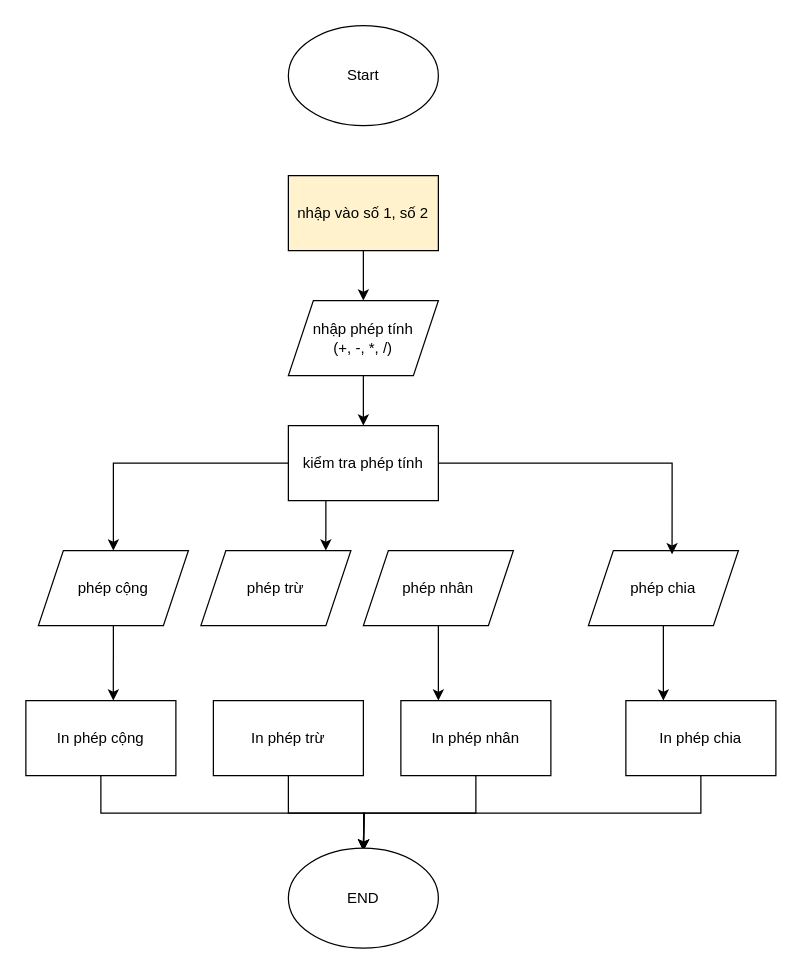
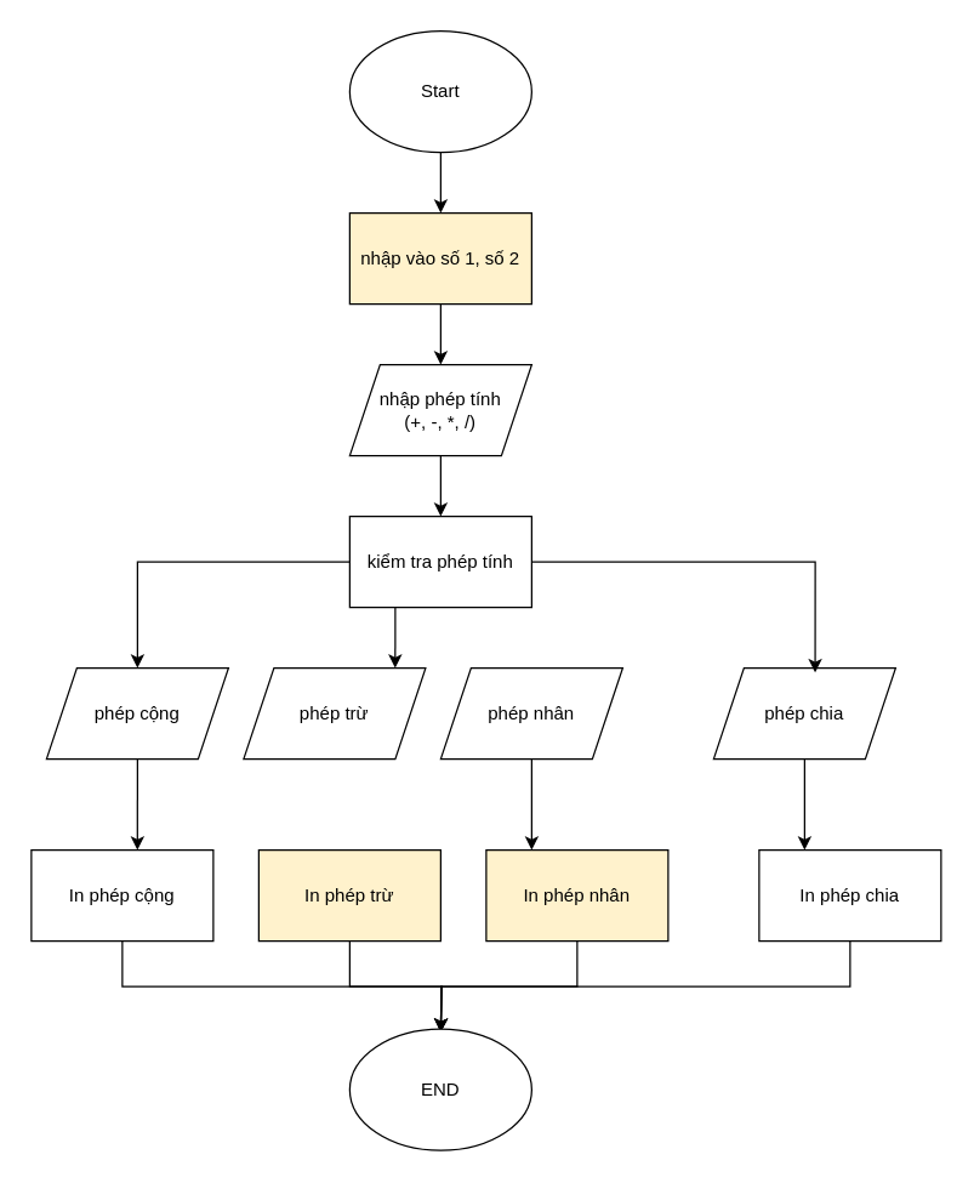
+ <mxCell id="2" style="edgeStyle=orthogonalEdgeStyle;rounded=0;orthogonalLoop=1;jettySize=auto;html=1;exitX=0.5;exitY=1;exitDx=0;exitDy=0;entryX=0.5;entryY=0;entryDx=0;entryDy=0;" edge="1" parent="1" source="3" target="5"><mxGeometry relative="1" as="geometry" /></mxCell>
- <mxCell id="21" value="In phép trừ" style="rounded=0;whiteSpace=wrap;html=1;" vertex="1" parent="1"><mxGeometry x="170" y="560" width="120" height="60" as="geometry" /></mxCell>
+ <mxCell id="21" value="In phép trừ" style="rounded=0;whiteSpace=wrap;html=1;fillColor=#fff2cc;" vertex="1" parent="1"><mxGeometry x="170" y="560" width="120" height="60" as="geometry" /></mxCell>
- <mxCell id="23" value="In phép nhân" style="rounded=0;whiteSpace=wrap;html=1;" vertex="1" parent="1"><mxGeometry x="320" y="560" width="120" height="60" as="geometry" /></mxCell>
+ <mxCell id="23" value="In phép nhân" style="rounded=0;whiteSpace=wrap;html=1;fillColor=#fff2cc;" vertex="1" parent="1"><mxGeometry x="320" y="560" width="120" height="60" as="geometry" /></mxCell>
